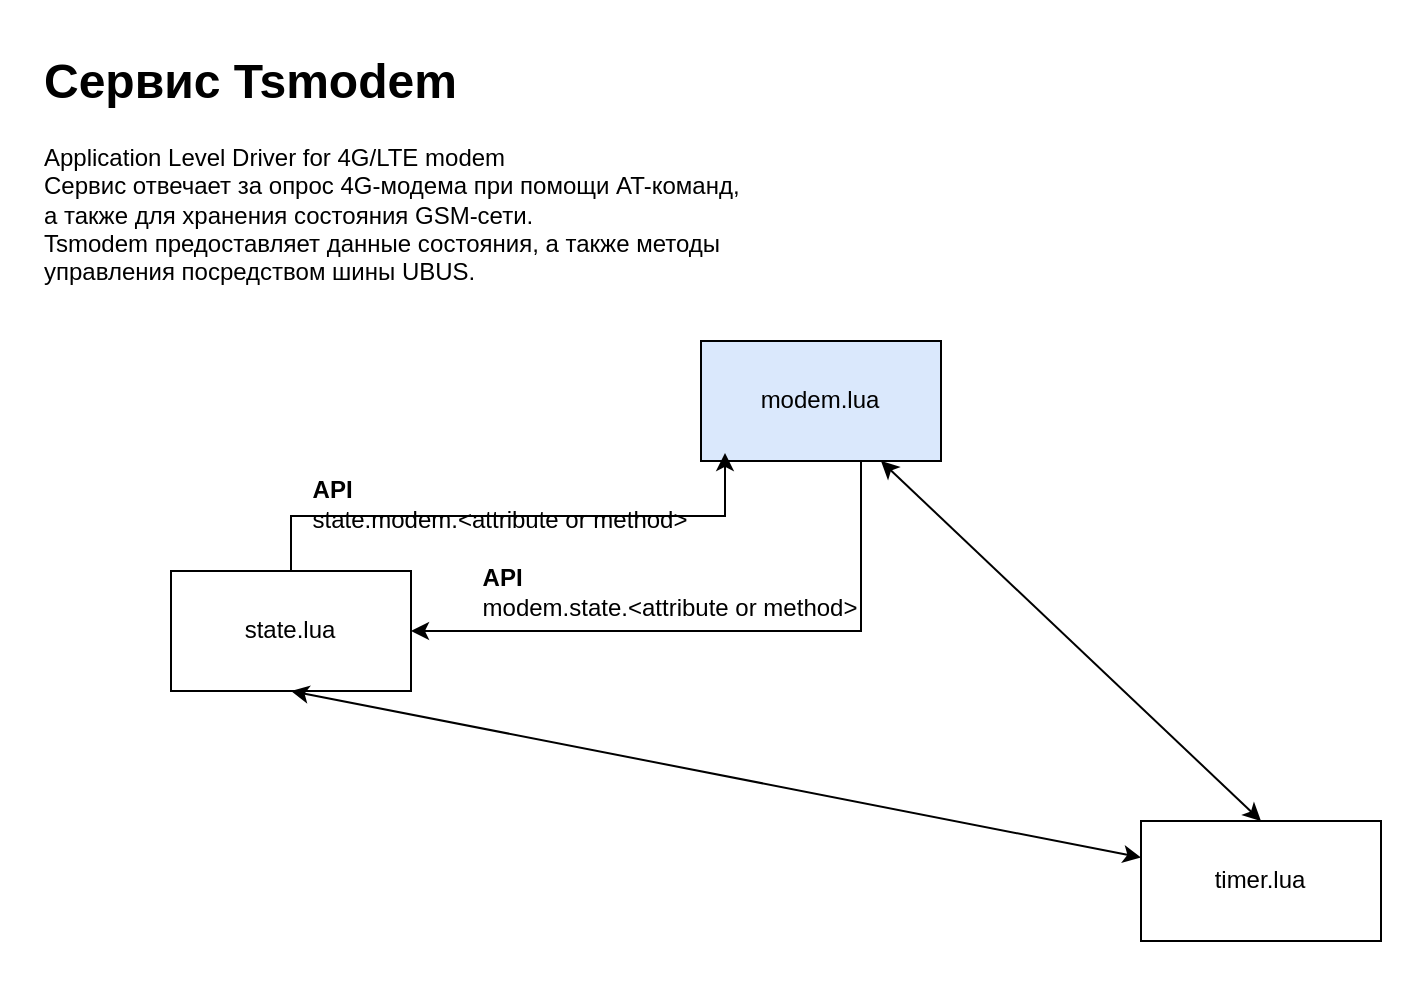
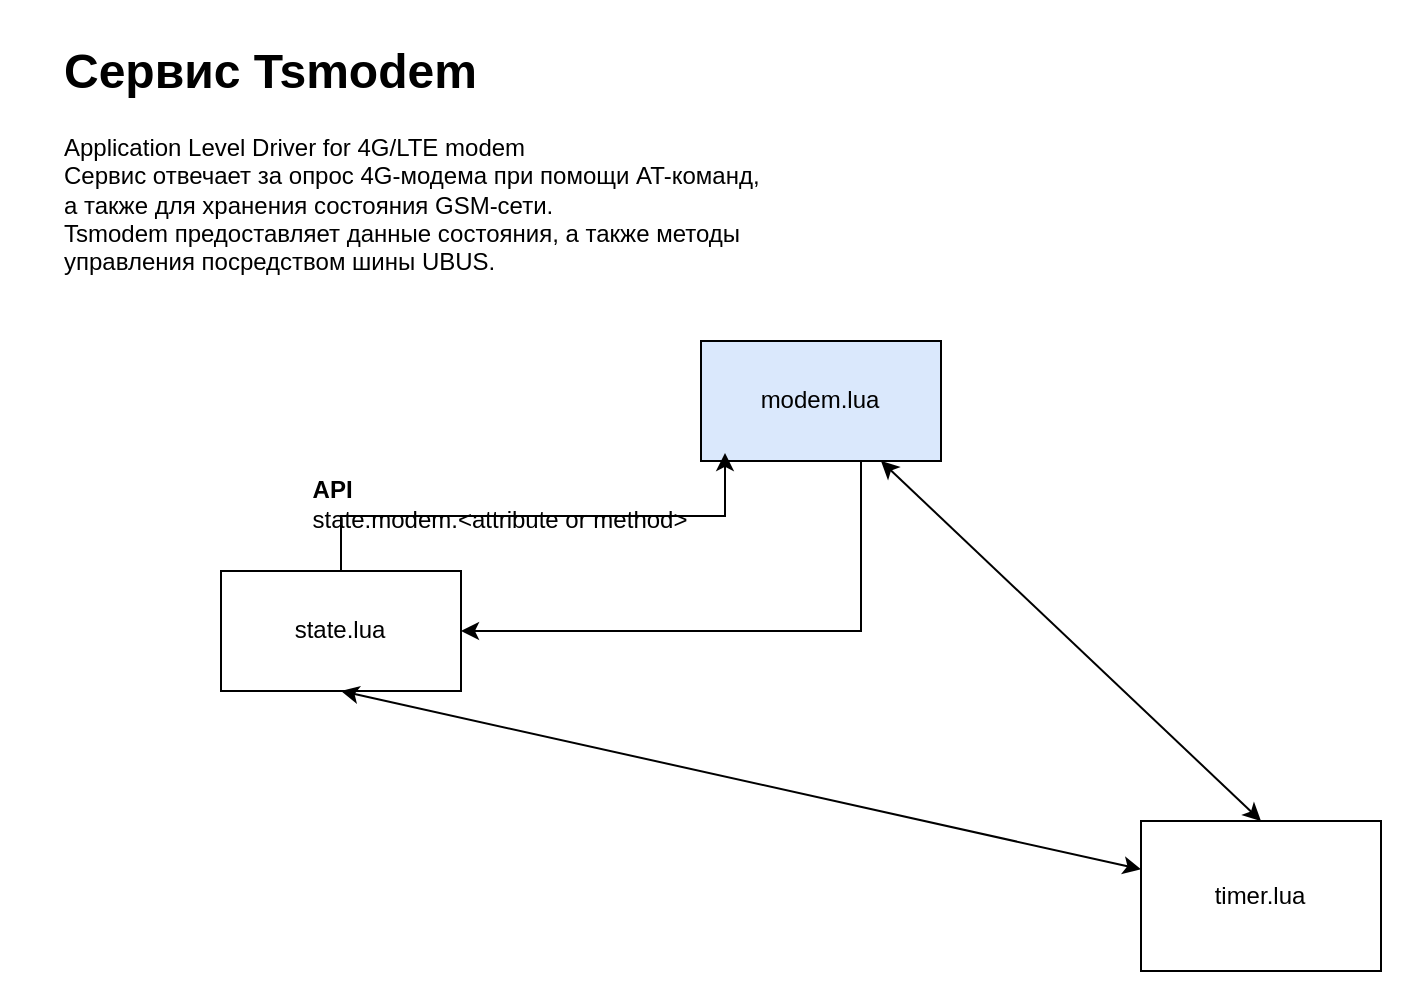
- <mxCell id="7" value="&lt;h1 style=&quot;margin-top: 0px;&quot;&gt;Сервис Tsmodem&lt;/h1&gt;&lt;p&gt;Application Level Driver for 4G/LTE modem&lt;br&gt;Сервис отвечает за опрос 4G-модема при помощи AT-команд,&lt;br&gt;а также для хранения состояния GSM-сети.&lt;br&gt;Tsmodem предоставляет данные состояния, а также методы управления посредством шины UBUS.&lt;/p&gt;" style="text;html=1;whiteSpace=wrap;overflow=hidden;rounded=0;" parent="1" vertex="1"><mxGeometry x="20" y="20" width="380" height="120" as="geometry" /></mxCell>
+ <mxCell id="7" value="&lt;h1 style=&quot;margin-top: 0px;&quot;&gt;Сервис Tsmodem&lt;/h1&gt;&lt;p&gt;Application Level Driver for 4G/LTE modem&lt;br&gt;Сервис отвечает за опрос 4G-модема при помощи AT-команд,&lt;br&gt;а также для хранения состояния GSM-сети.&lt;br&gt;Tsmodem предоставляет данные состояния, а также методы управления посредством шины UBUS.&lt;/p&gt;" style="text;html=1;whiteSpace=wrap;overflow=hidden;rounded=0;" parent="1" vertex="1"><mxGeometry x="30" y="15" width="380" height="120" as="geometry" /></mxCell>
- <mxCell id="11" value="&lt;div style=&quot;text-align: left;&quot;&gt;&lt;b style=&quot;background-color: transparent;&quot;&gt;API&lt;/b&gt;&lt;/div&gt;&lt;div style=&quot;text-align: left;&quot;&gt;&lt;span style=&quot;background-color: transparent;&quot;&gt;modem.state.&amp;lt;attribute or method&amp;gt;&lt;/span&gt;&lt;br&gt;&lt;/div&gt;" style="text;html=1;align=center;verticalAlign=middle;whiteSpace=wrap;rounded=0;" vertex="1" parent="1"><mxGeometry x="240" y="281" width="190" height="30" as="geometry" /></mxCell>
- <mxCell id="3" value="state.lua" style="rounded=0;whiteSpace=wrap;html=1;" parent="1" vertex="1"><mxGeometry x="85" y="285" width="120" height="60" as="geometry" /></mxCell>
+ <mxCell id="3" value="state.lua" style="rounded=0;whiteSpace=wrap;html=1;" parent="1" vertex="1"><mxGeometry x="110" y="285" width="120" height="60" as="geometry" /></mxCell>
- <mxCell id="4" value="timer.lua" style="rounded=0;whiteSpace=wrap;html=1;" parent="1" vertex="1"><mxGeometry x="570" y="410" width="120" height="60" as="geometry" /></mxCell>
+ <mxCell id="4" value="timer.lua" style="rounded=0;whiteSpace=wrap;html=1;" parent="1" vertex="1"><mxGeometry x="570" y="410" width="120" height="75" as="geometry" /></mxCell>
